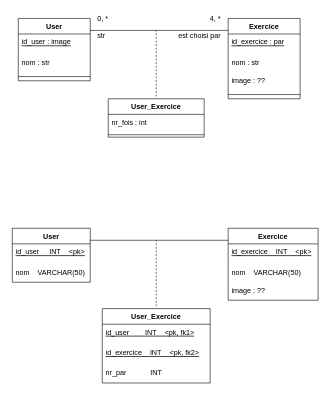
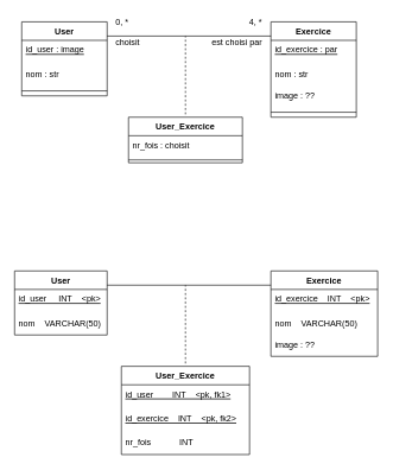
- <mxCell id="16" value="0, *&lt;br&gt;&lt;br&gt;str" style="text;html=1;strokeColor=none;fillColor=none;align=left;verticalAlign=middle;whiteSpace=wrap;rounded=0;" vertex="1" parent="1"><mxGeometry x="160" y="20" width="80" height="50" as="geometry" /></mxCell>
+ <mxCell id="16" value="0, *&lt;br&gt;&lt;br&gt;choisit" style="text;html=1;strokeColor=none;fillColor=none;align=left;verticalAlign=middle;whiteSpace=wrap;rounded=0;" vertex="1" parent="1"><mxGeometry x="160" y="20" width="80" height="50" as="geometry" /></mxCell>
- <mxCell id="14" value="nr_fois : int" style="text;strokeColor=none;fillColor=none;align=left;verticalAlign=top;spacingLeft=4;spacingRight=4;overflow=hidden;rotatable=0;points=[[0,0.5],[1,0.5]];portConstraint=eastwest;fontStyle=0" vertex="1" parent="13"><mxGeometry y="26" width="160" height="30" as="geometry" /></mxCell>
+ <mxCell id="14" value="nr_fois : choisit" style="text;strokeColor=none;fillColor=none;align=left;verticalAlign=top;spacingLeft=4;spacingRight=4;overflow=hidden;rotatable=0;points=[[0,0.5],[1,0.5]];portConstraint=eastwest;fontStyle=0" vertex="1" parent="13"><mxGeometry y="26" width="160" height="30" as="geometry" /></mxCell>
- <mxCell id="30" value="nr_par            INT" style="text;strokeColor=none;fillColor=none;align=left;verticalAlign=top;spacingLeft=4;spacingRight=4;overflow=hidden;rotatable=0;points=[[0,0.5],[1,0.5]];portConstraint=eastwest;fontStyle=0" vertex="1" parent="27"><mxGeometry y="94" width="180" height="30" as="geometry" /></mxCell>
+ <mxCell id="30" value="nr_fois            INT" style="text;strokeColor=none;fillColor=none;align=left;verticalAlign=top;spacingLeft=4;spacingRight=4;overflow=hidden;rotatable=0;points=[[0,0.5],[1,0.5]];portConstraint=eastwest;fontStyle=0" vertex="1" parent="27"><mxGeometry y="94" width="180" height="30" as="geometry" /></mxCell>
